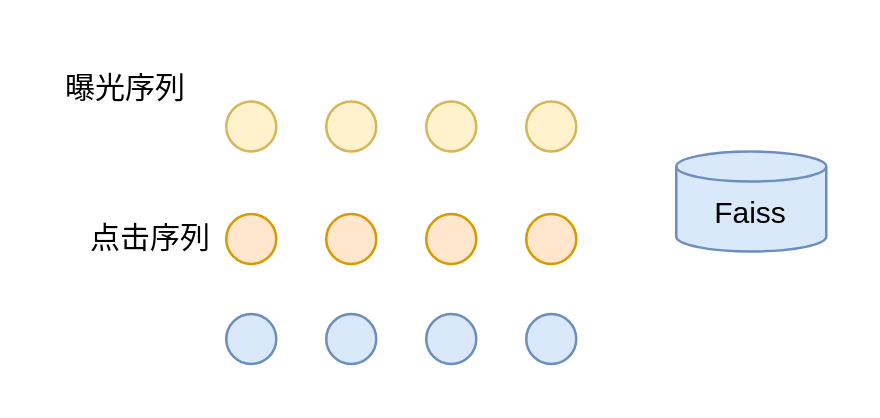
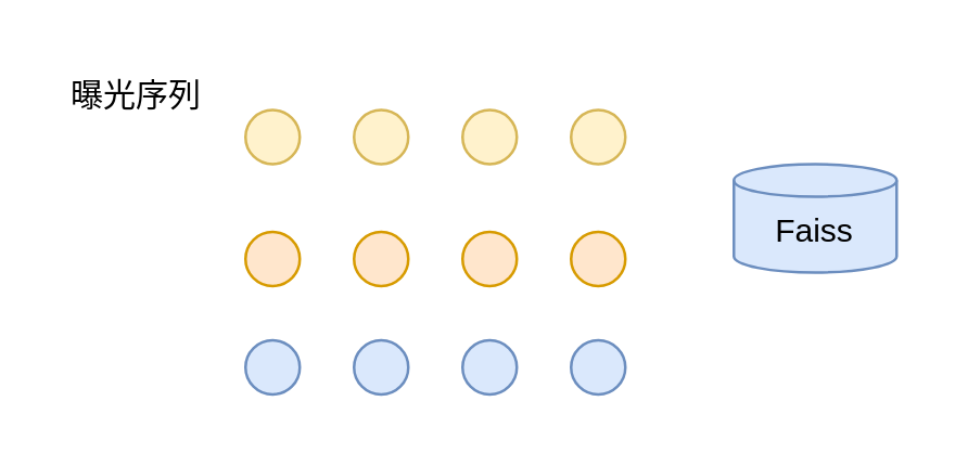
- <mxCell id="11" value="点击序列" style="text;html=1;strokeColor=none;fillColor=none;align=center;verticalAlign=middle;whiteSpace=wrap;rounded=0;" vertex="1" parent="1"><mxGeometry x="30" y="80" width="60" height="30" as="geometry" /></mxCell>
